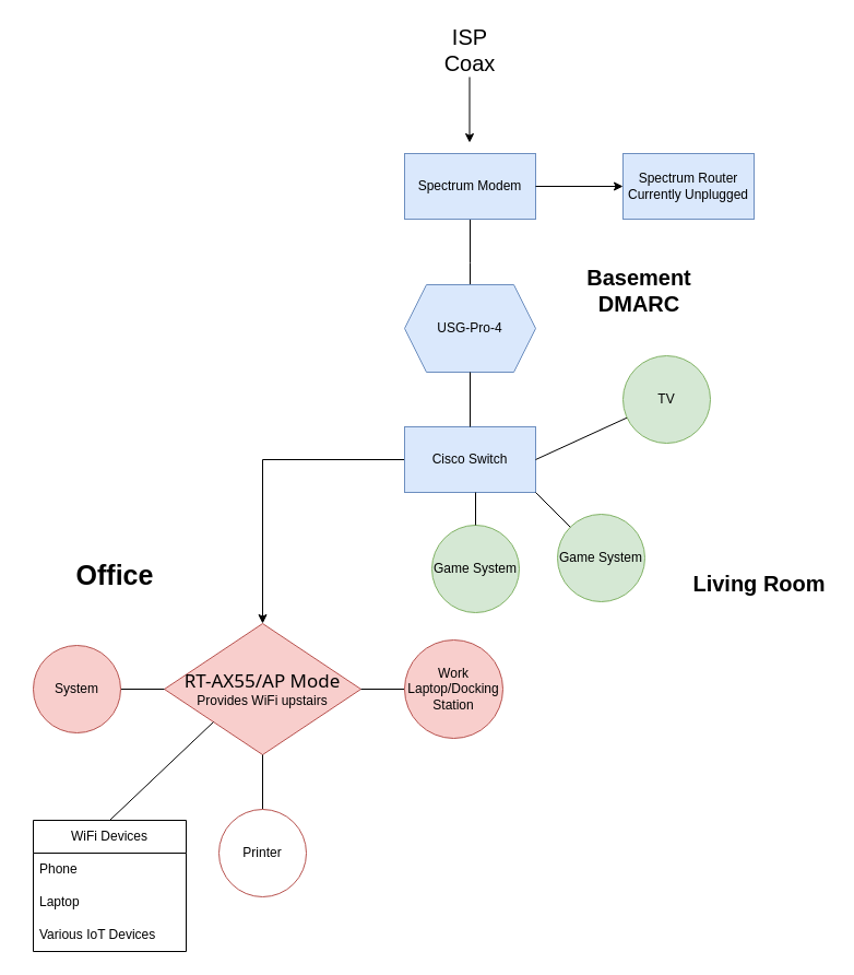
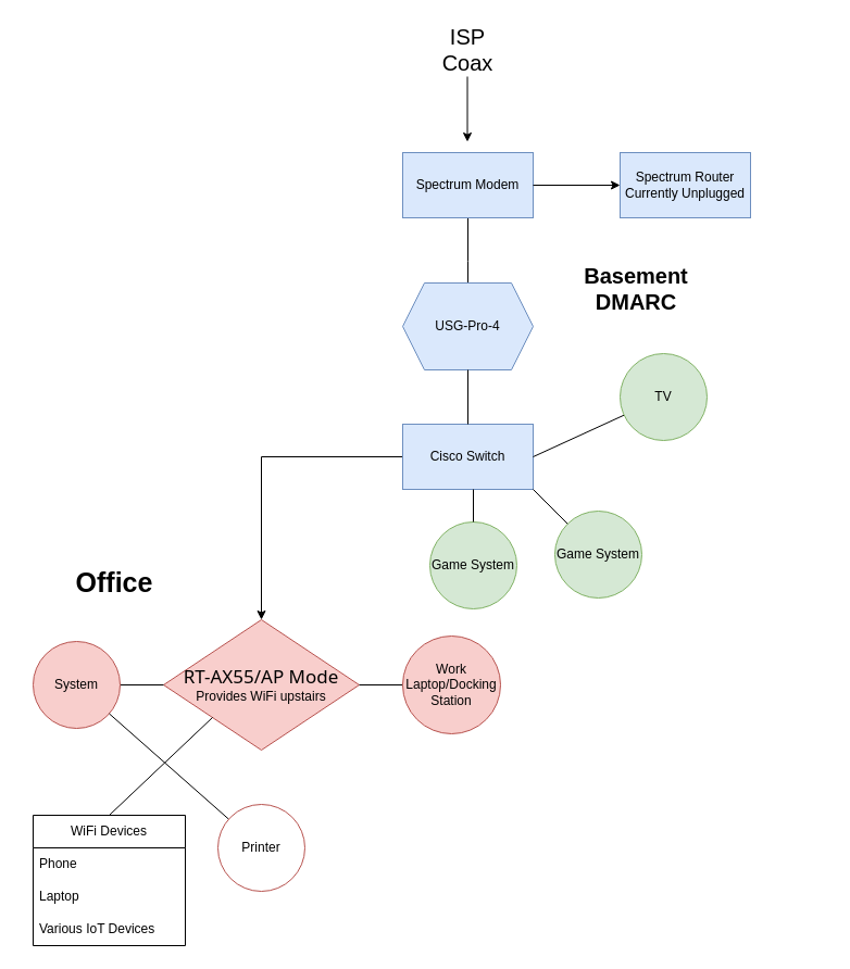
- <mxCell id="30" value="&lt;font size=&quot;1&quot; style=&quot;&quot;&gt;&lt;b style=&quot;font-size: 25px;&quot;&gt;Office&lt;/b&gt;&lt;/font&gt;" style="text;html=1;align=center;verticalAlign=middle;whiteSpace=wrap;rounded=0;" vertex="1" parent="1"><mxGeometry x="20" y="490" width="170" height="70" as="geometry" /></mxCell>
+ <mxCell id="30" value="&lt;font size=&quot;1&quot; style=&quot;&quot;&gt;&lt;b style=&quot;font-size: 25px;&quot;&gt;Office&lt;/b&gt;&lt;/font&gt;" style="text;html=1;align=center;verticalAlign=middle;whiteSpace=wrap;rounded=0;" vertex="1" parent="1"><mxGeometry x="20" y="500" width="170" height="70" as="geometry" /></mxCell>
- <mxCell id="32" value="&lt;font size=&quot;1&quot; style=&quot;&quot;&gt;&lt;b style=&quot;font-size: 20px;&quot;&gt;Living Room&lt;/b&gt;&lt;/font&gt;" style="text;html=1;align=center;verticalAlign=middle;whiteSpace=wrap;rounded=0;" vertex="1" parent="1"><mxGeometry x="630" y="505" width="130" height="55" as="geometry" /></mxCell>
- <mxCell id="14" value="" style="endArrow=none;html=1;rounded=0;entryX=0.5;entryY=1;entryDx=0;entryDy=0;" edge="1" parent="1" source="15" target="9"><mxGeometry width="50" height="50" relative="1" as="geometry"><mxPoint x="350" y="713.78" as="sourcePoint" /><mxPoint x="430.27" y="669.996" as="targetPoint" /></mxGeometry></mxCell>
+ <mxCell id="14" value="" style="endArrow=none;html=1;rounded=0;" edge="1" parent="1" source="15" target="13"><mxGeometry width="50" height="50" relative="1" as="geometry"><mxPoint x="350" y="713.78" as="sourcePoint" /><mxPoint x="430.27" y="669.996" as="targetPoint" /></mxGeometry></mxCell>
